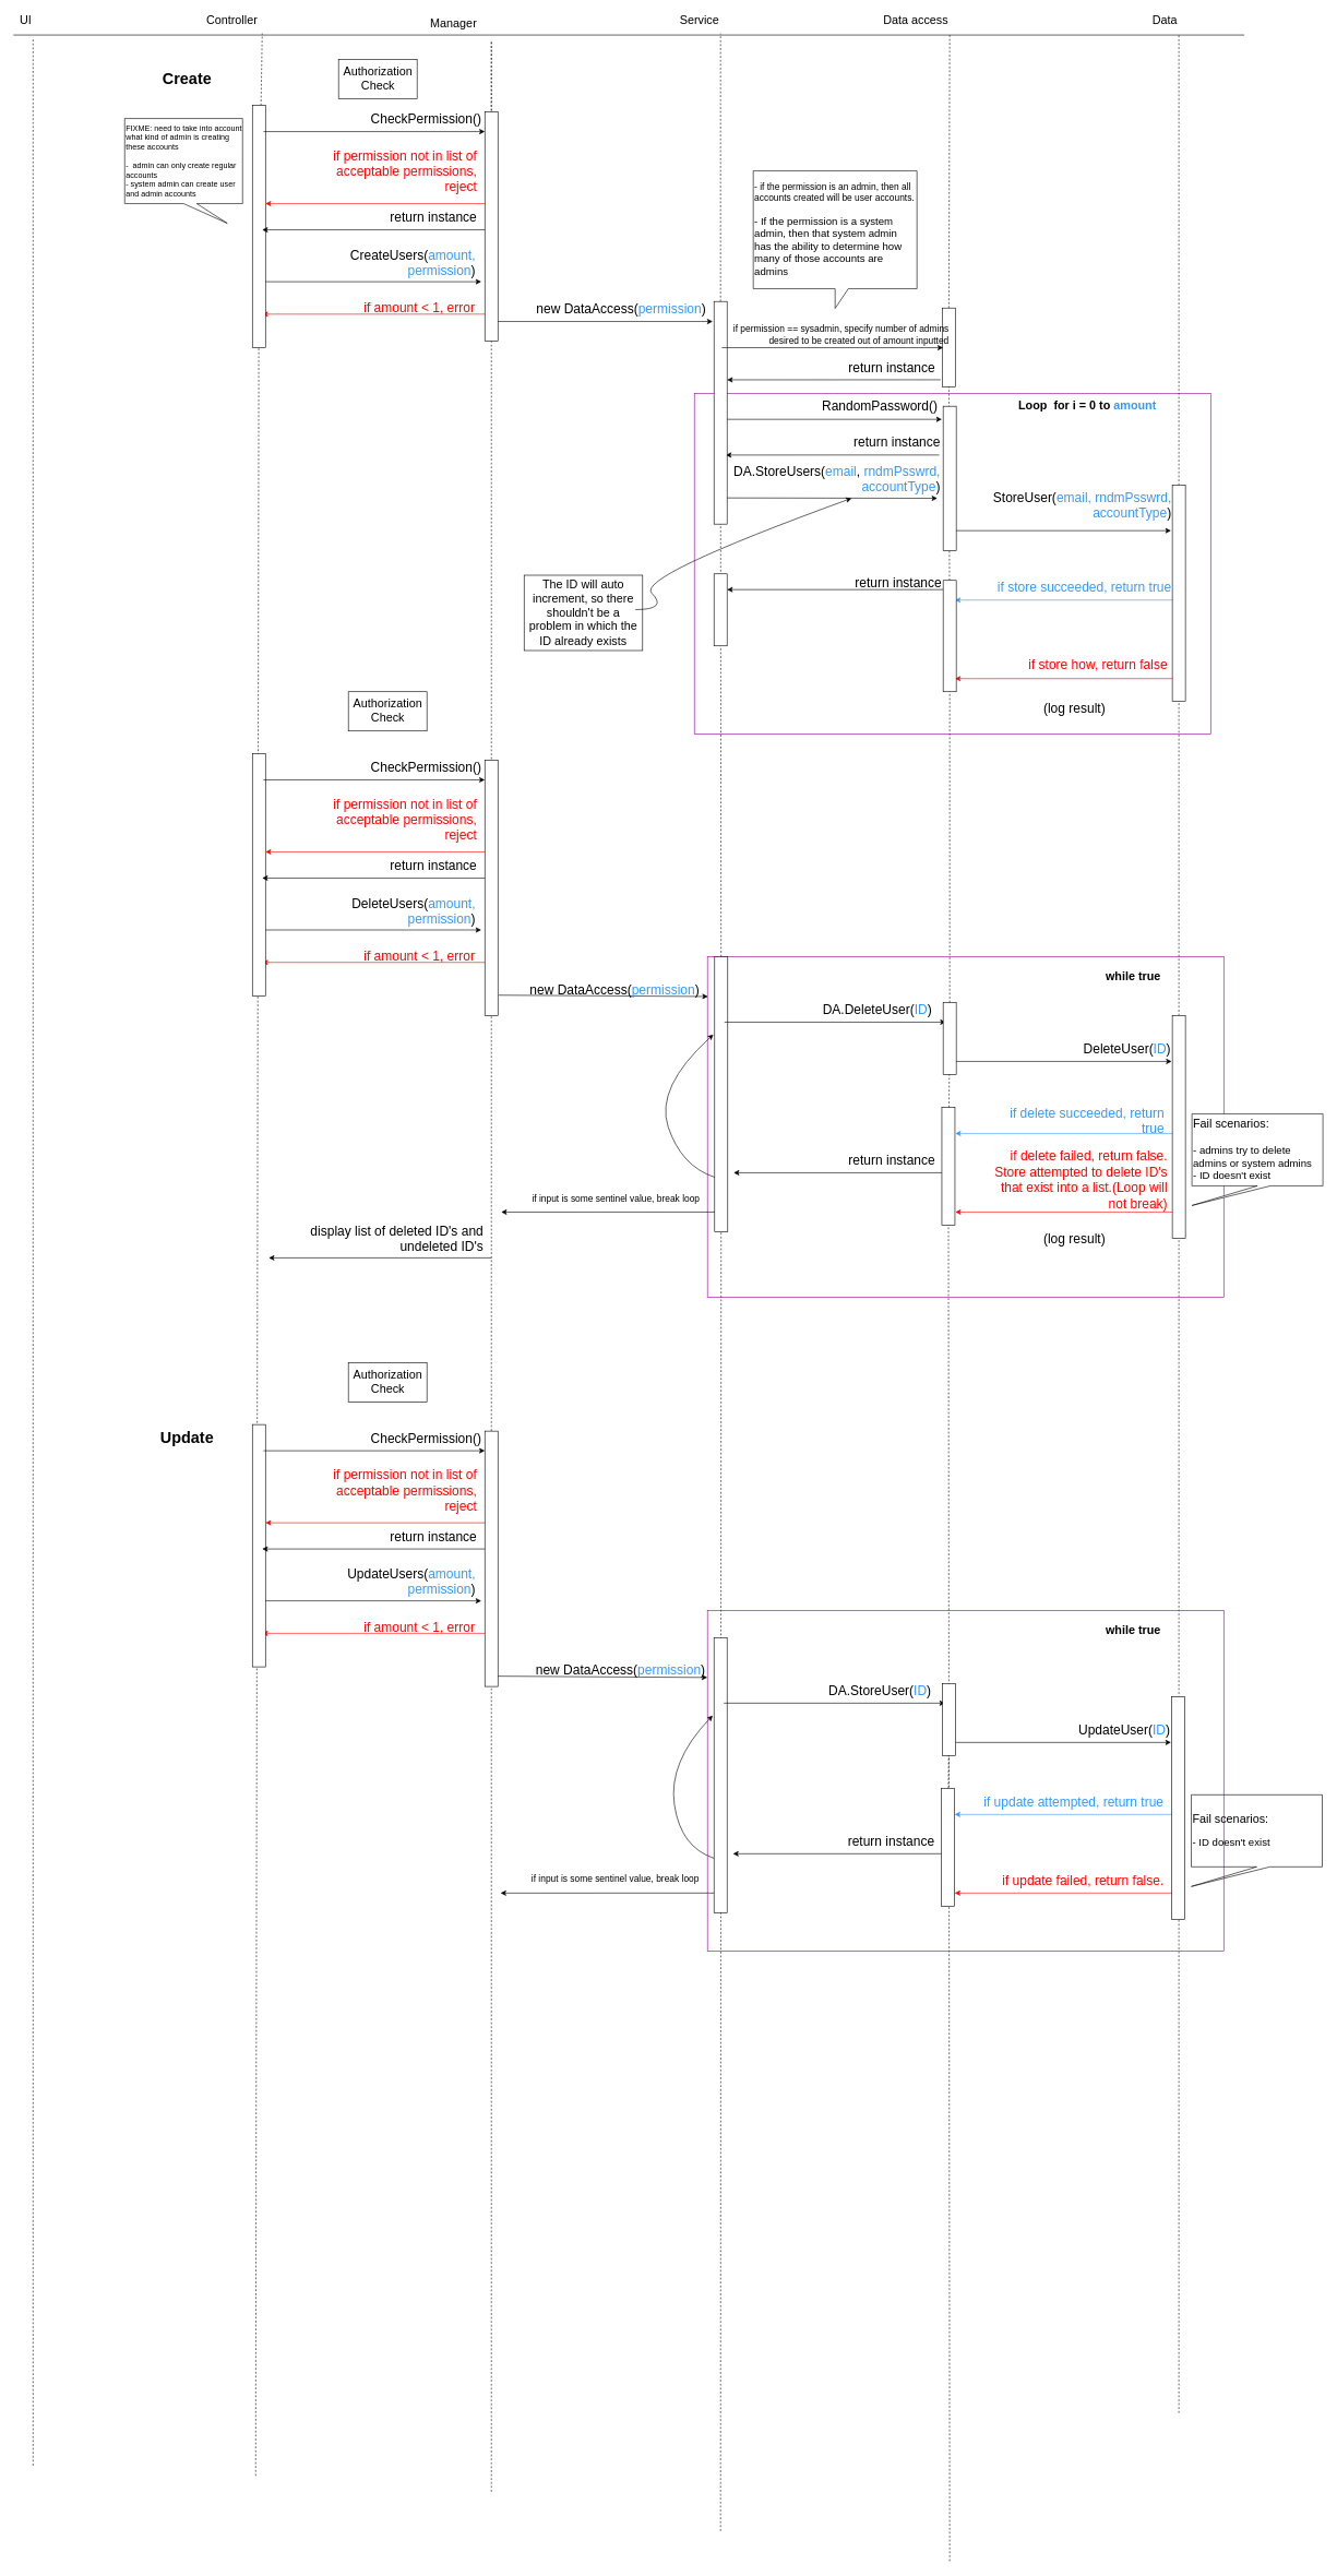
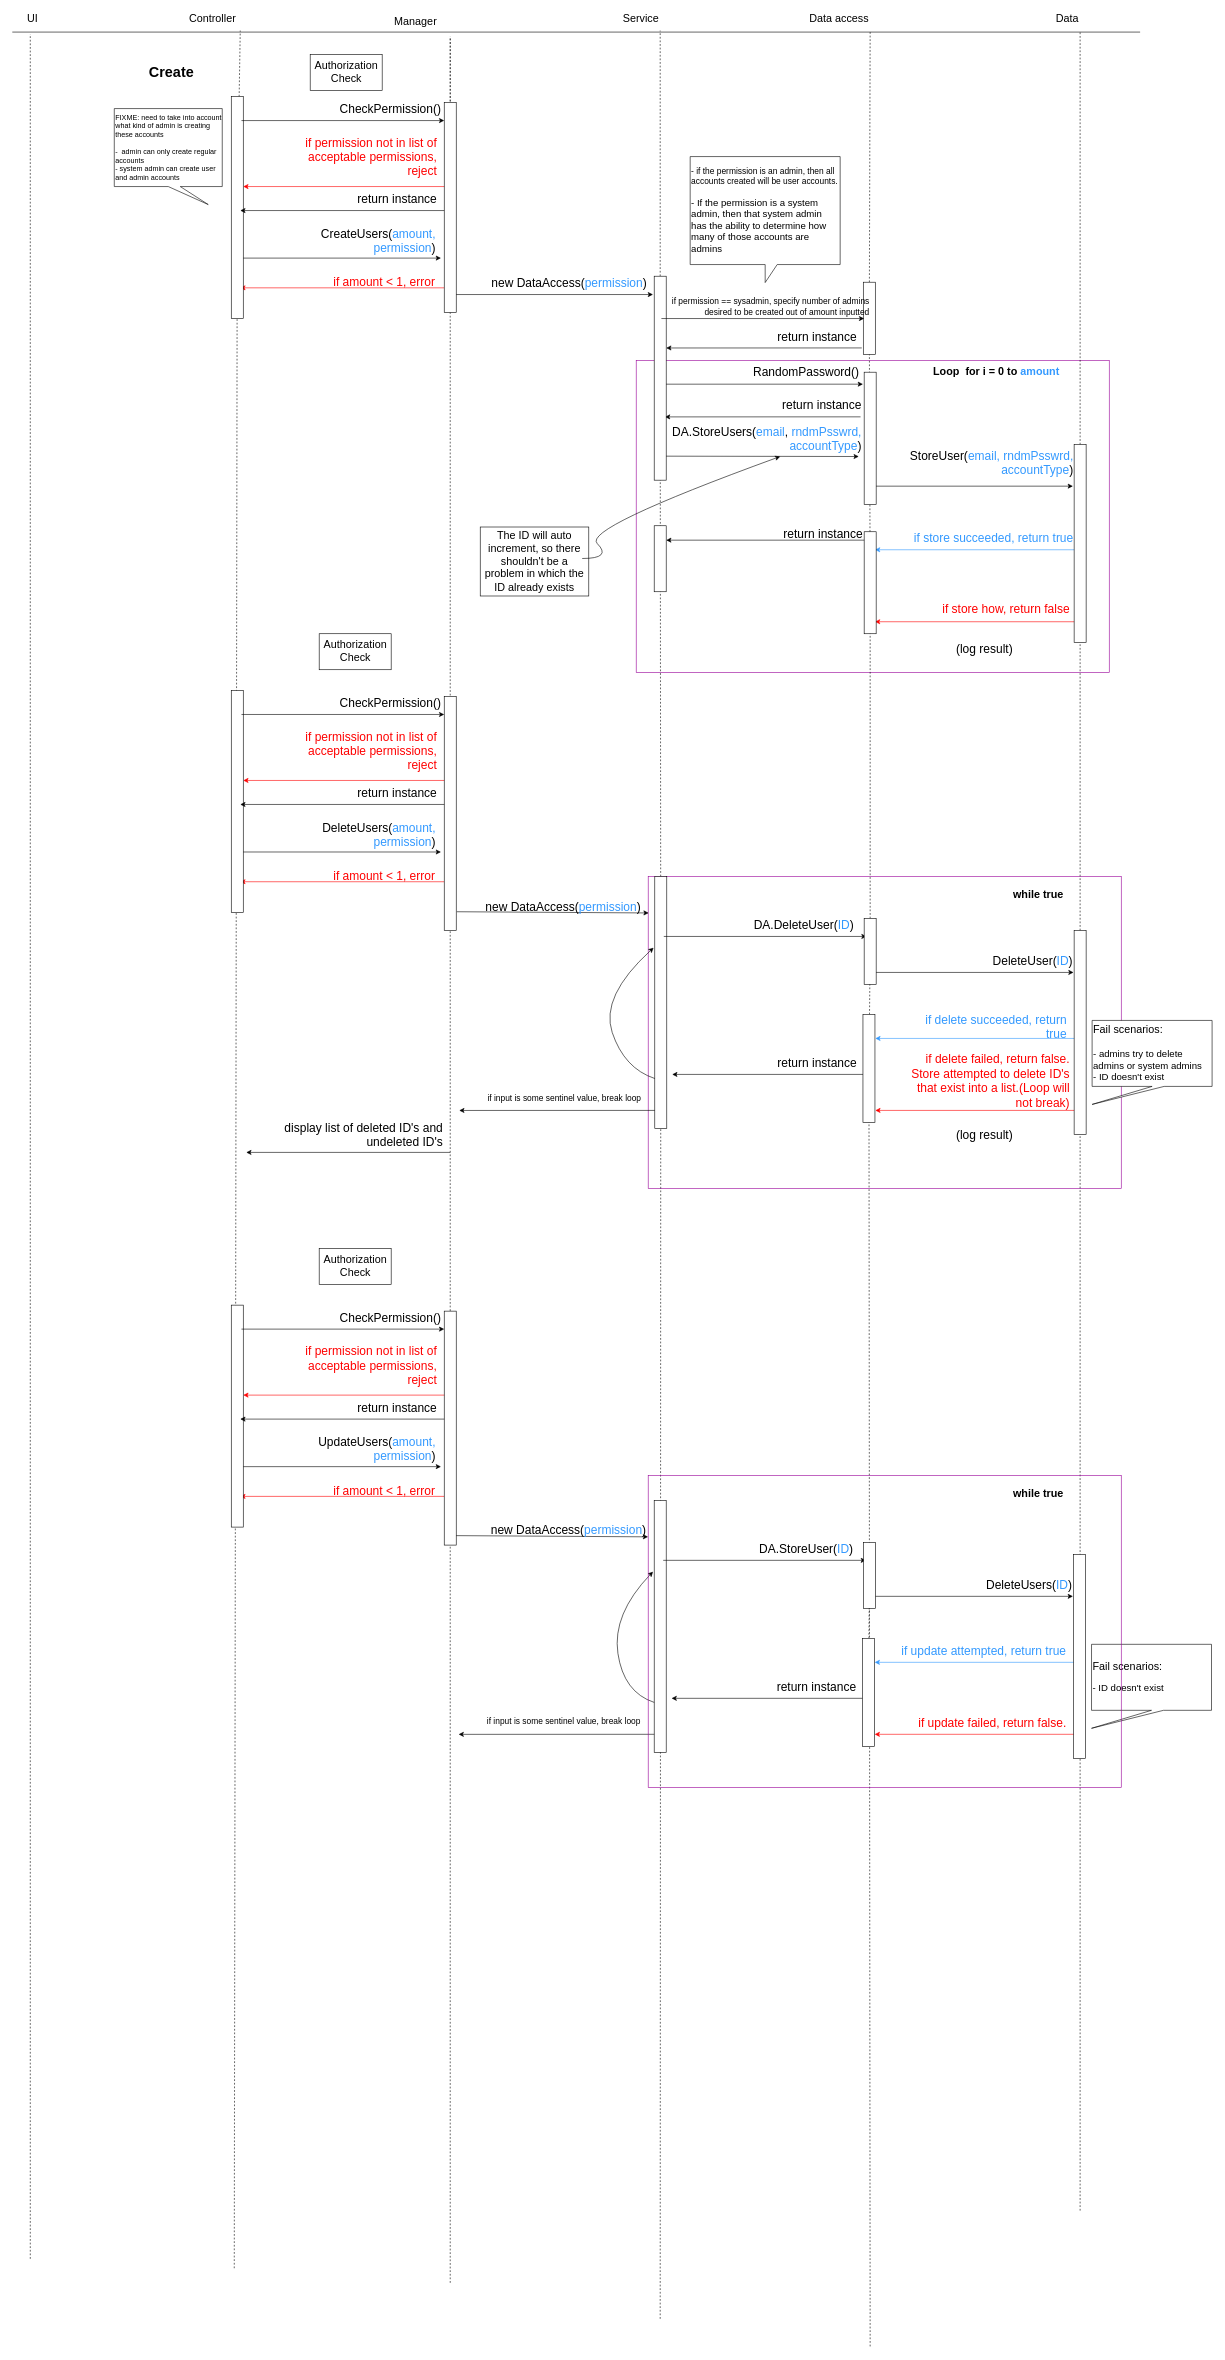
- <mxCell id="10" value="&lt;font style=&quot;font-size: 18px&quot;&gt;UI&lt;/font&gt;" style="text;html=1;strokeColor=none;fillColor=none;align=right;verticalAlign=middle;whiteSpace=wrap;rounded=0;" parent="1" vertex="1"><mxGeometry x="20" y="20" width="30" height="20" as="geometry" /></mxCell>
+ <mxCell id="10" value="&lt;font style=&quot;font-size: 18px&quot;&gt;UI&lt;/font&gt;" style="text;html=1;strokeColor=none;fillColor=none;align=right;verticalAlign=middle;whiteSpace=wrap;rounded=0;" parent="1" vertex="1"><mxGeometry x="35" y="20" width="30" height="20" as="geometry" /></mxCell>
- <mxCell id="108" value="&lt;font style=&quot;font-size: 24px&quot;&gt;&lt;b&gt;Update&lt;/b&gt;&lt;/font&gt;" style="text;html=1;align=center;verticalAlign=middle;resizable=0;points=[];autosize=1;" vertex="1" parent="1"><mxGeometry x="235" y="2184.58" width="100" height="20" as="geometry" /></mxCell>
- <mxCell id="127" value="&lt;div align=&quot;right&quot;&gt;&lt;font style=&quot;font-size: 20px&quot;&gt;UpdateUser(&lt;font color=&quot;#3399FF&quot;&gt;ID&lt;/font&gt;)&lt;br&gt;&lt;/font&gt;&lt;/div&gt;" style="text;html=1;strokeColor=none;fillColor=none;align=right;verticalAlign=middle;whiteSpace=wrap;rounded=0;" vertex="1" parent="1"><mxGeometry x="1489" y="2630" width="300" height="20" as="geometry" /></mxCell>
+ <mxCell id="127" value="&lt;div align=&quot;right&quot;&gt;&lt;font style=&quot;font-size: 20px&quot;&gt;DeleteUsers(&lt;font color=&quot;#3399FF&quot;&gt;ID&lt;/font&gt;)&lt;br&gt;&lt;/font&gt;&lt;/div&gt;" style="text;html=1;strokeColor=none;fillColor=none;align=right;verticalAlign=middle;whiteSpace=wrap;rounded=0;" vertex="1" parent="1"><mxGeometry x="1489" y="2630" width="300" height="20" as="geometry" /></mxCell>
